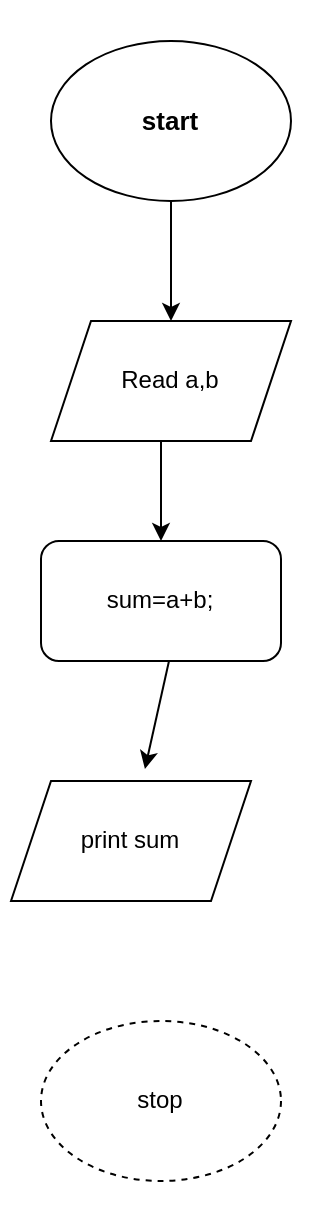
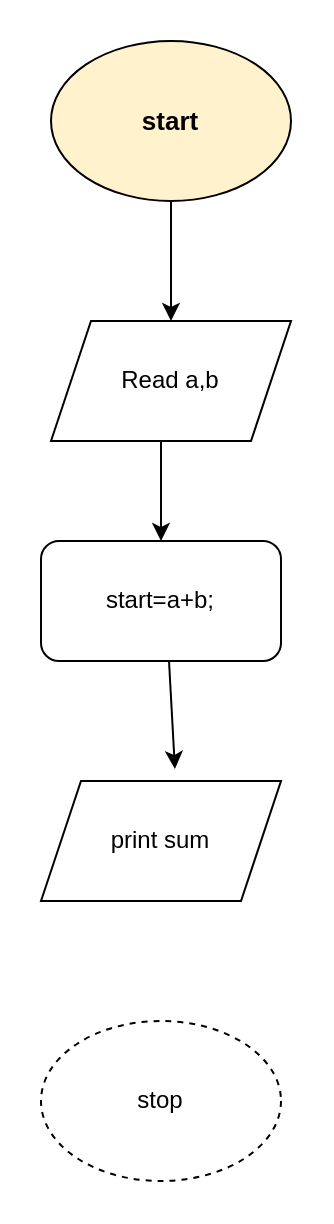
- <mxCell id="2" value="&lt;h4 style=&quot;font-size: 13px;&quot;&gt;&lt;font style=&quot;font-size: 13px;&quot;&gt;start&lt;/font&gt;&lt;/h4&gt;" style="ellipse;whiteSpace=wrap;html=1;" vertex="1" parent="1"><mxGeometry x="25" y="20" width="120" height="80" as="geometry" /></mxCell>
+ <mxCell id="2" value="&lt;h4 style=&quot;font-size: 13px;&quot;&gt;&lt;font style=&quot;font-size: 13px;&quot;&gt;start&lt;/font&gt;&lt;/h4&gt;" style="ellipse;whiteSpace=wrap;html=1;fillColor=#fff2cc;" vertex="1" parent="1"><mxGeometry x="25" y="20" width="120" height="80" as="geometry" /></mxCell>
- <mxCell id="6" value="sum=a+b;" style="rounded=1;whiteSpace=wrap;html=1;" vertex="1" parent="1"><mxGeometry x="20" y="270" width="120" height="60" as="geometry" /></mxCell>
+ <mxCell id="6" value="start=a+b;" style="rounded=1;whiteSpace=wrap;html=1;" vertex="1" parent="1"><mxGeometry x="20" y="270" width="120" height="60" as="geometry" /></mxCell>
- <mxCell id="4" value="print sum" style="shape=parallelogram;perimeter=parallelogramPerimeter;whiteSpace=wrap;html=1;fixedSize=1;" vertex="1" parent="1"><mxGeometry x="5" y="390" width="120" height="60" as="geometry" /></mxCell>
+ <mxCell id="4" value="print sum" style="shape=parallelogram;perimeter=parallelogramPerimeter;whiteSpace=wrap;html=1;fixedSize=1;" vertex="1" parent="1"><mxGeometry x="20" y="390" width="120" height="60" as="geometry" /></mxCell>
